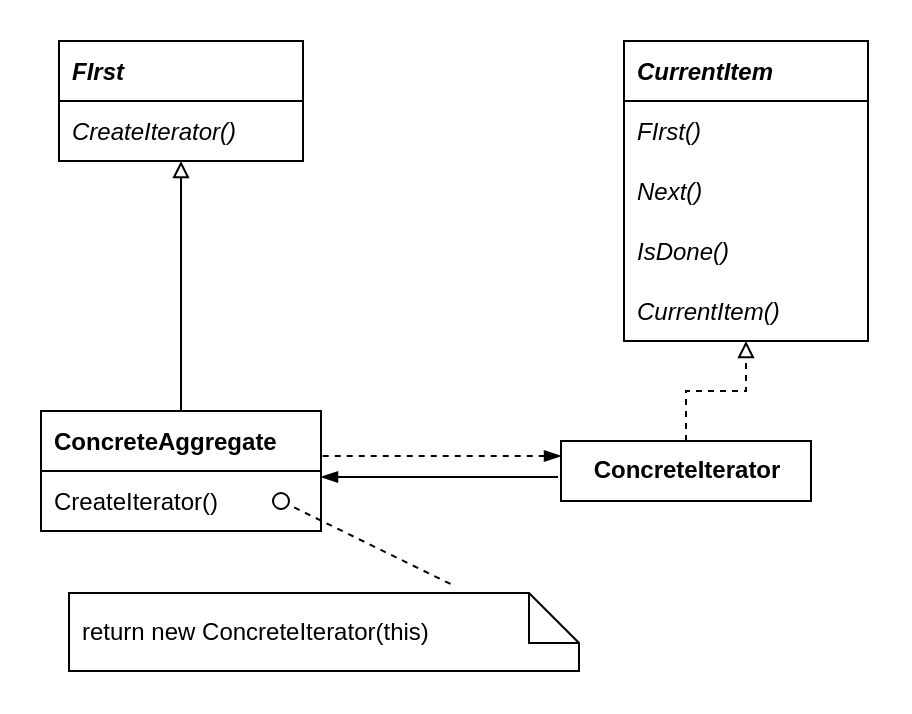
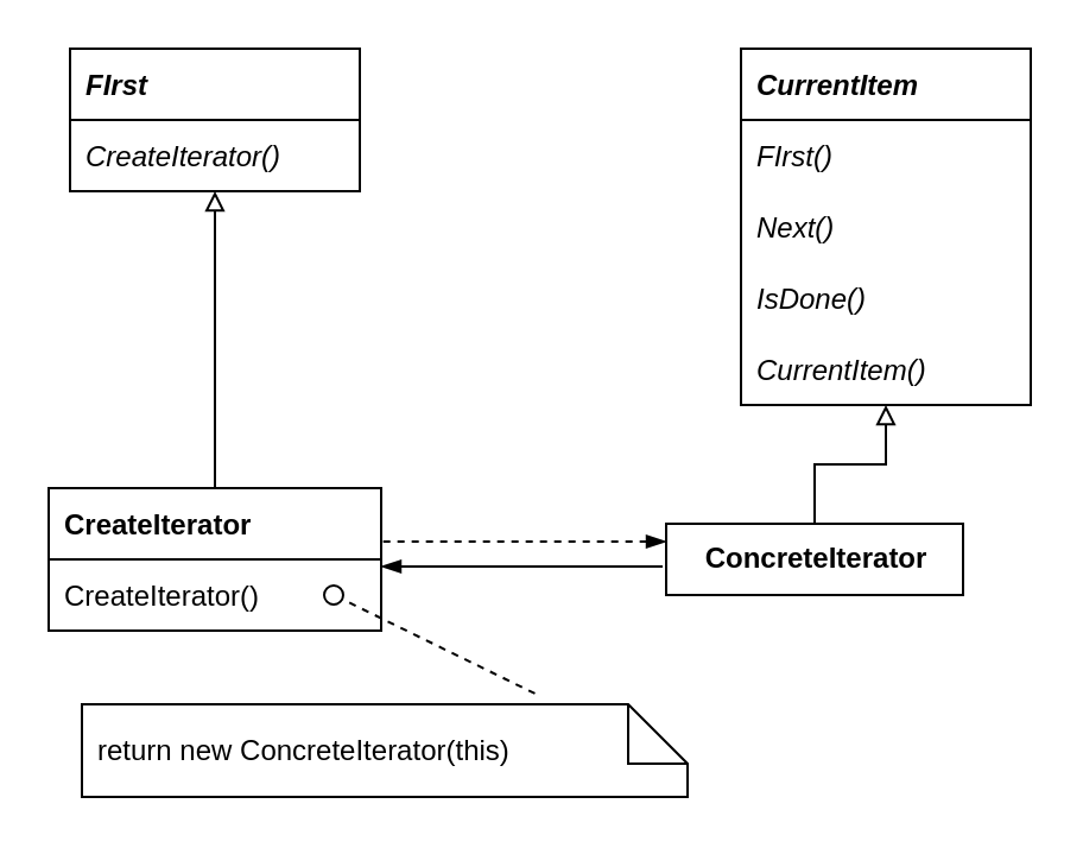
- <mxCell id="13" value="" style="edgeStyle=orthogonalEdgeStyle;rounded=0;orthogonalLoop=1;jettySize=auto;html=1;fontSize=12;startSize=30;endArrow=block;endFill=0;exitX=0.5;exitY=0;exitDx=0;exitDy=0;entryX=0.5;entryY=1;entryDx=0;entryDy=0;dashed=1;" edge="1" parent="1" source="11" target="4"><mxGeometry relative="1" as="geometry"><mxPoint x="100" y="215" as="sourcePoint" /><mxPoint x="100" y="90" as="targetPoint" /></mxGeometry></mxCell>
+ <mxCell id="13" value="" style="edgeStyle=orthogonalEdgeStyle;rounded=0;orthogonalLoop=1;jettySize=auto;html=1;fontSize=12;startSize=30;endArrow=block;endFill=0;exitX=0.5;exitY=0;exitDx=0;exitDy=0;entryX=0.5;entryY=1;entryDx=0;entryDy=0;" edge="1" parent="1" source="11" target="4"><mxGeometry relative="1" as="geometry"><mxPoint x="100" y="215" as="sourcePoint" /><mxPoint x="100" y="90" as="targetPoint" /></mxGeometry></mxCell>
- <mxCell id="9" value="ConcreteAggregate" style="swimlane;fontStyle=1;childLayout=stackLayout;horizontal=1;startSize=30;fillColor=none;horizontalStack=0;resizeParent=1;resizeParentMax=0;resizeLast=0;collapsible=0;marginBottom=0;fontSize=12;swimlaneHead=1;swimlaneBody=1;connectable=1;allowArrows=1;dropTarget=1;align=left;spacingLeft=5;" vertex="1" parent="1"><mxGeometry x="20" y="205" width="140" height="60" as="geometry"><mxRectangle x="245" y="370" width="90" height="26" as="alternateBounds" /></mxGeometry></mxCell>
+ <mxCell id="9" value="CreateIterator" style="swimlane;fontStyle=1;childLayout=stackLayout;horizontal=1;startSize=30;fillColor=none;horizontalStack=0;resizeParent=1;resizeParentMax=0;resizeLast=0;collapsible=0;marginBottom=0;fontSize=12;swimlaneHead=1;swimlaneBody=1;connectable=1;allowArrows=1;dropTarget=1;align=left;spacingLeft=5;" vertex="1" parent="1"><mxGeometry x="20" y="205" width="140" height="60" as="geometry"><mxRectangle x="245" y="370" width="90" height="26" as="alternateBounds" /></mxGeometry></mxCell>
